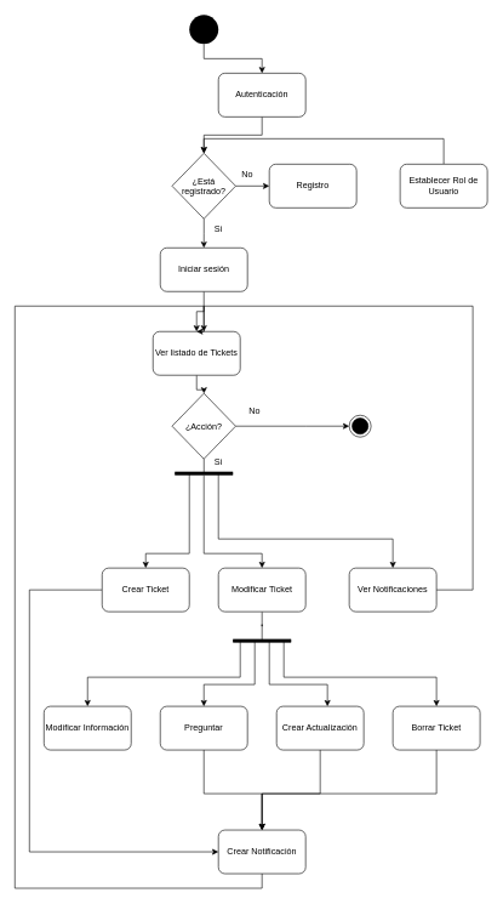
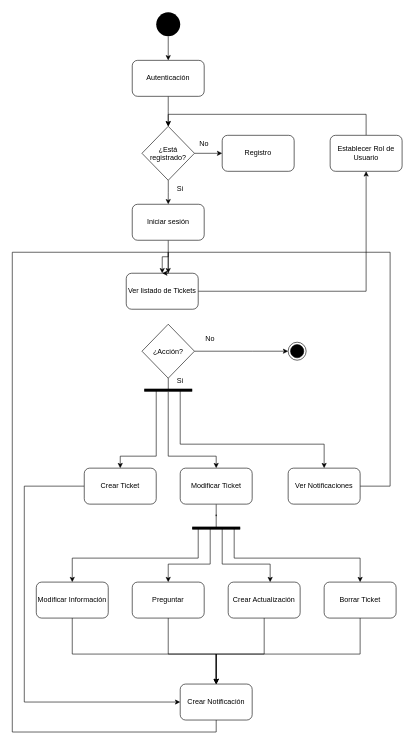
- <mxCell id="5" value="Autenticación" style="rounded=1;whiteSpace=wrap;html=1;" parent="1" vertex="1"><mxGeometry x="300" y="100" width="120" height="60" as="geometry" /></mxCell>
+ <mxCell id="5" value="Autenticación" style="rounded=1;whiteSpace=wrap;html=1;" parent="1" vertex="1"><mxGeometry x="220" y="100" width="120" height="60" as="geometry" /></mxCell>
- <mxCell id="16" value="" style="edgeStyle=orthogonalEdgeStyle;rounded=0;orthogonalLoop=1;jettySize=auto;html=1;" parent="1" source="17" target="20" edge="1"><mxGeometry relative="1" as="geometry" /></mxCell>
+ <mxCell id="16" value="" style="edgeStyle=orthogonalEdgeStyle;rounded=0;orthogonalLoop=1;jettySize=auto;html=1;" parent="1" source="17" target="15" edge="1"><mxGeometry relative="1" as="geometry" /></mxCell>
+ <mxCell id="39" style="edgeStyle=orthogonalEdgeStyle;rounded=0;orthogonalLoop=1;jettySize=auto;html=1;" edge="1" parent="1" source="40" target="45"><mxGeometry relative="1" as="geometry"><Array as="points"><mxPoint x="120" y="1090" /><mxPoint x="360" y="1090" /></Array></mxGeometry></mxCell>
